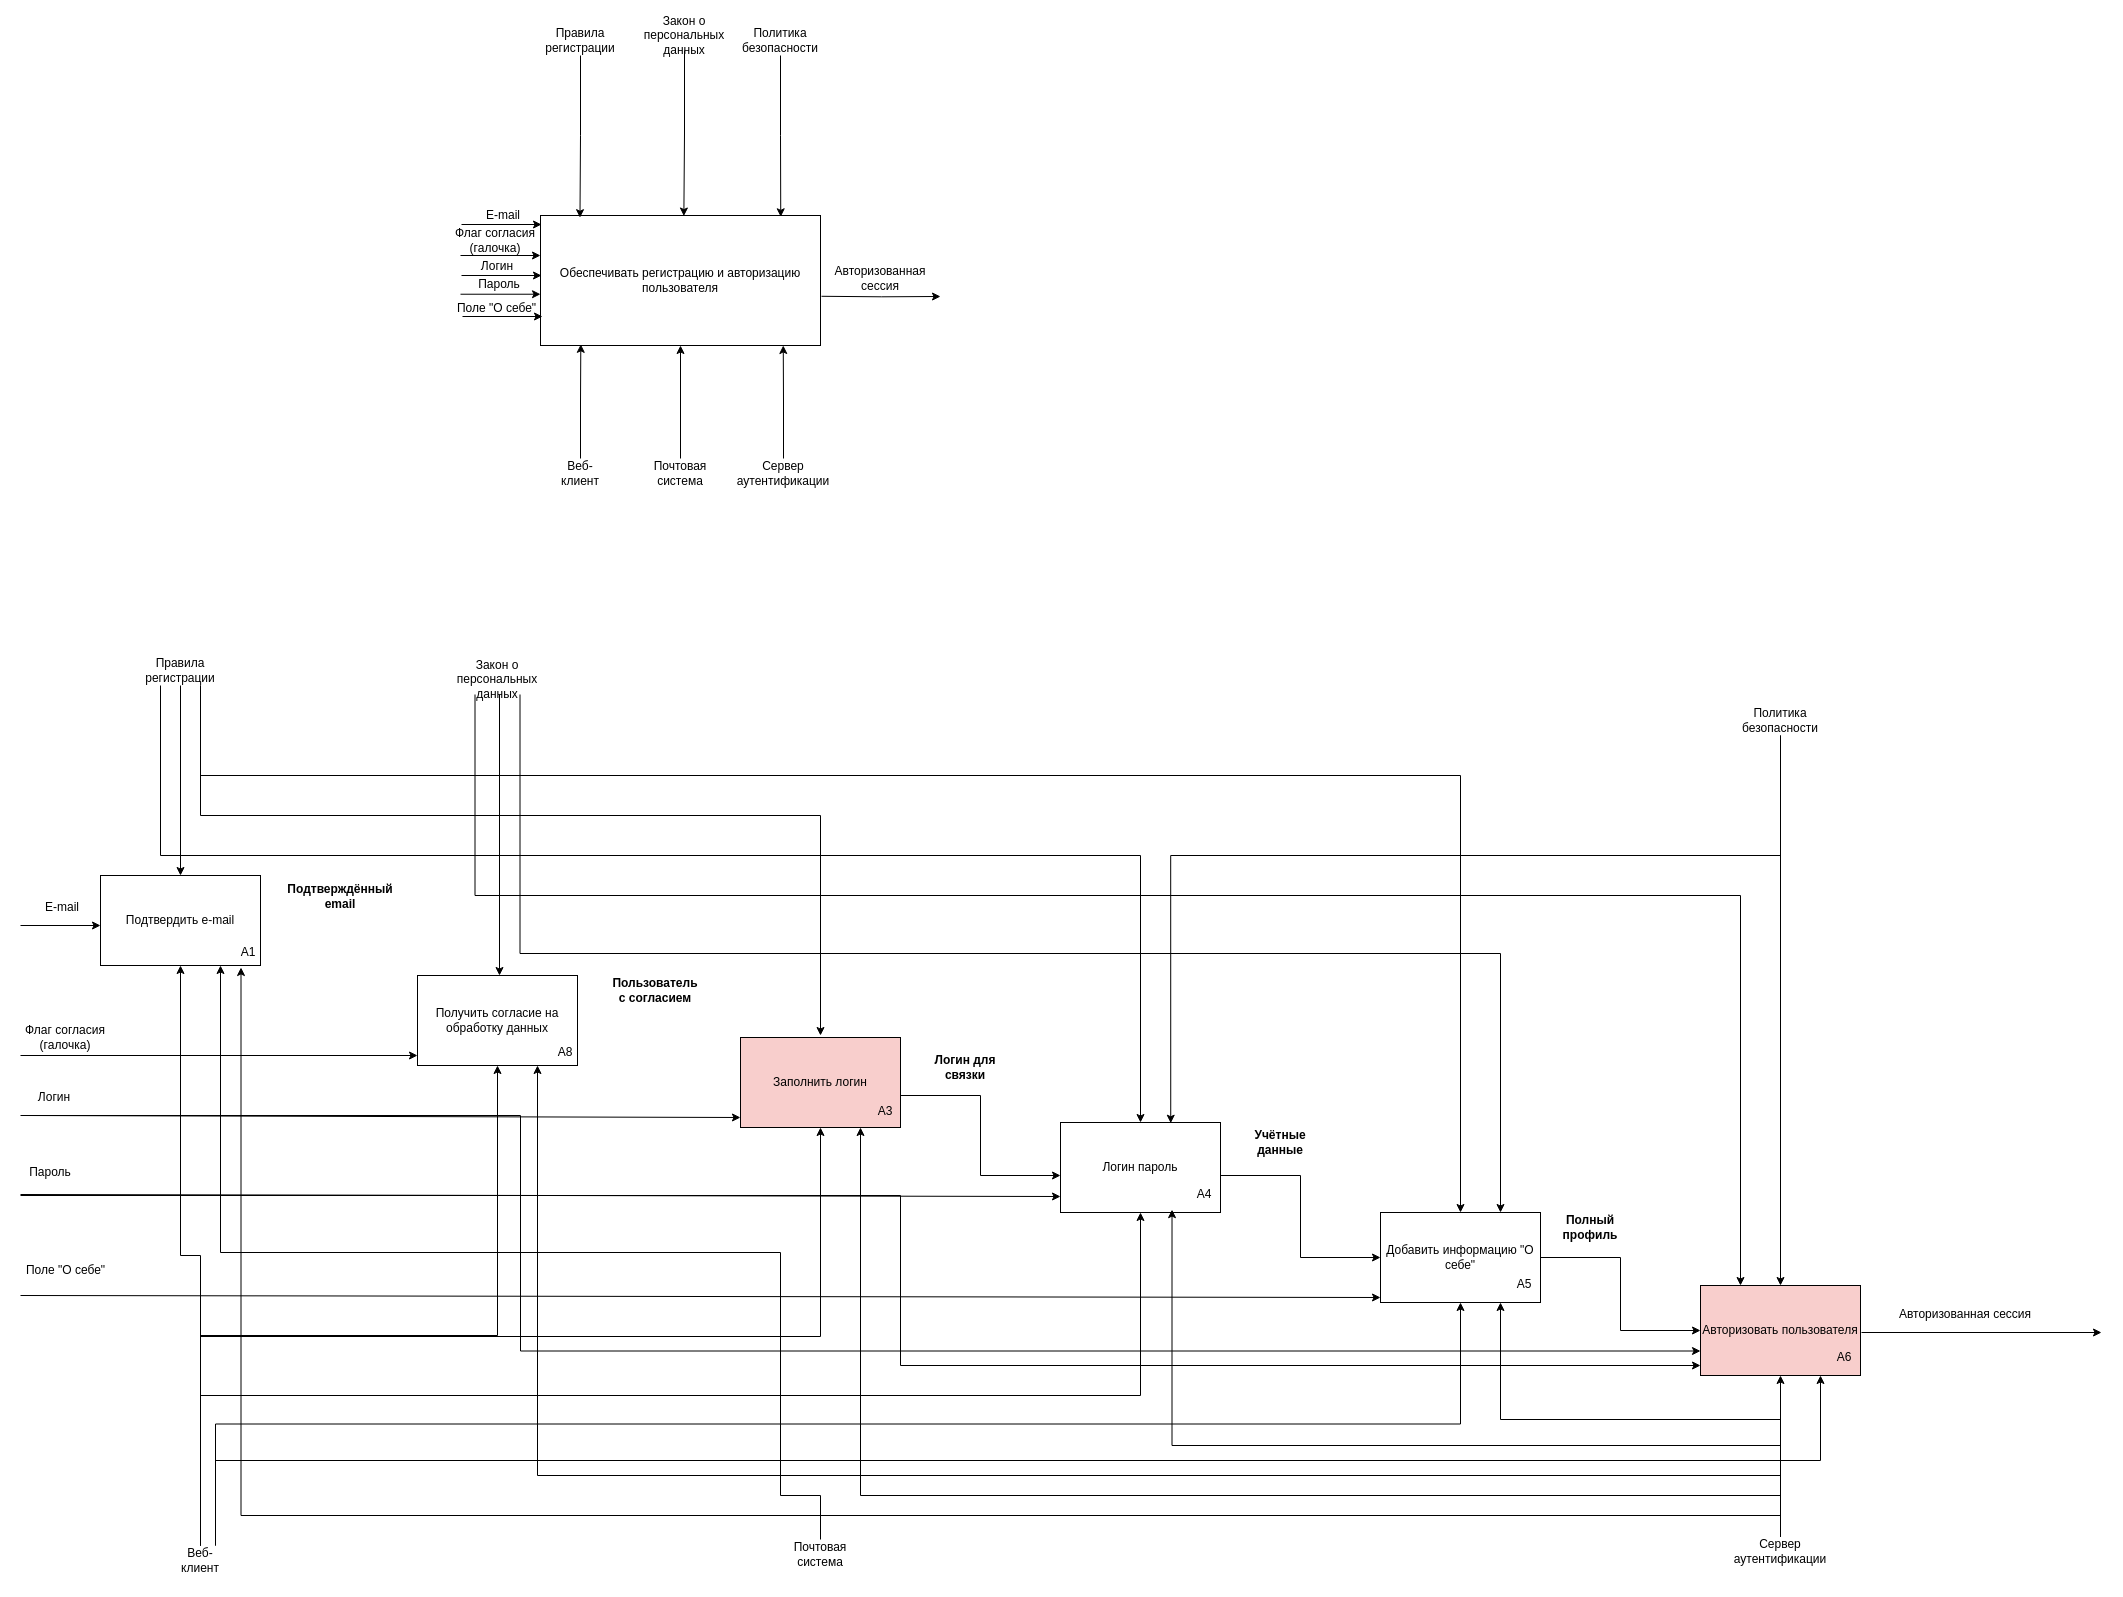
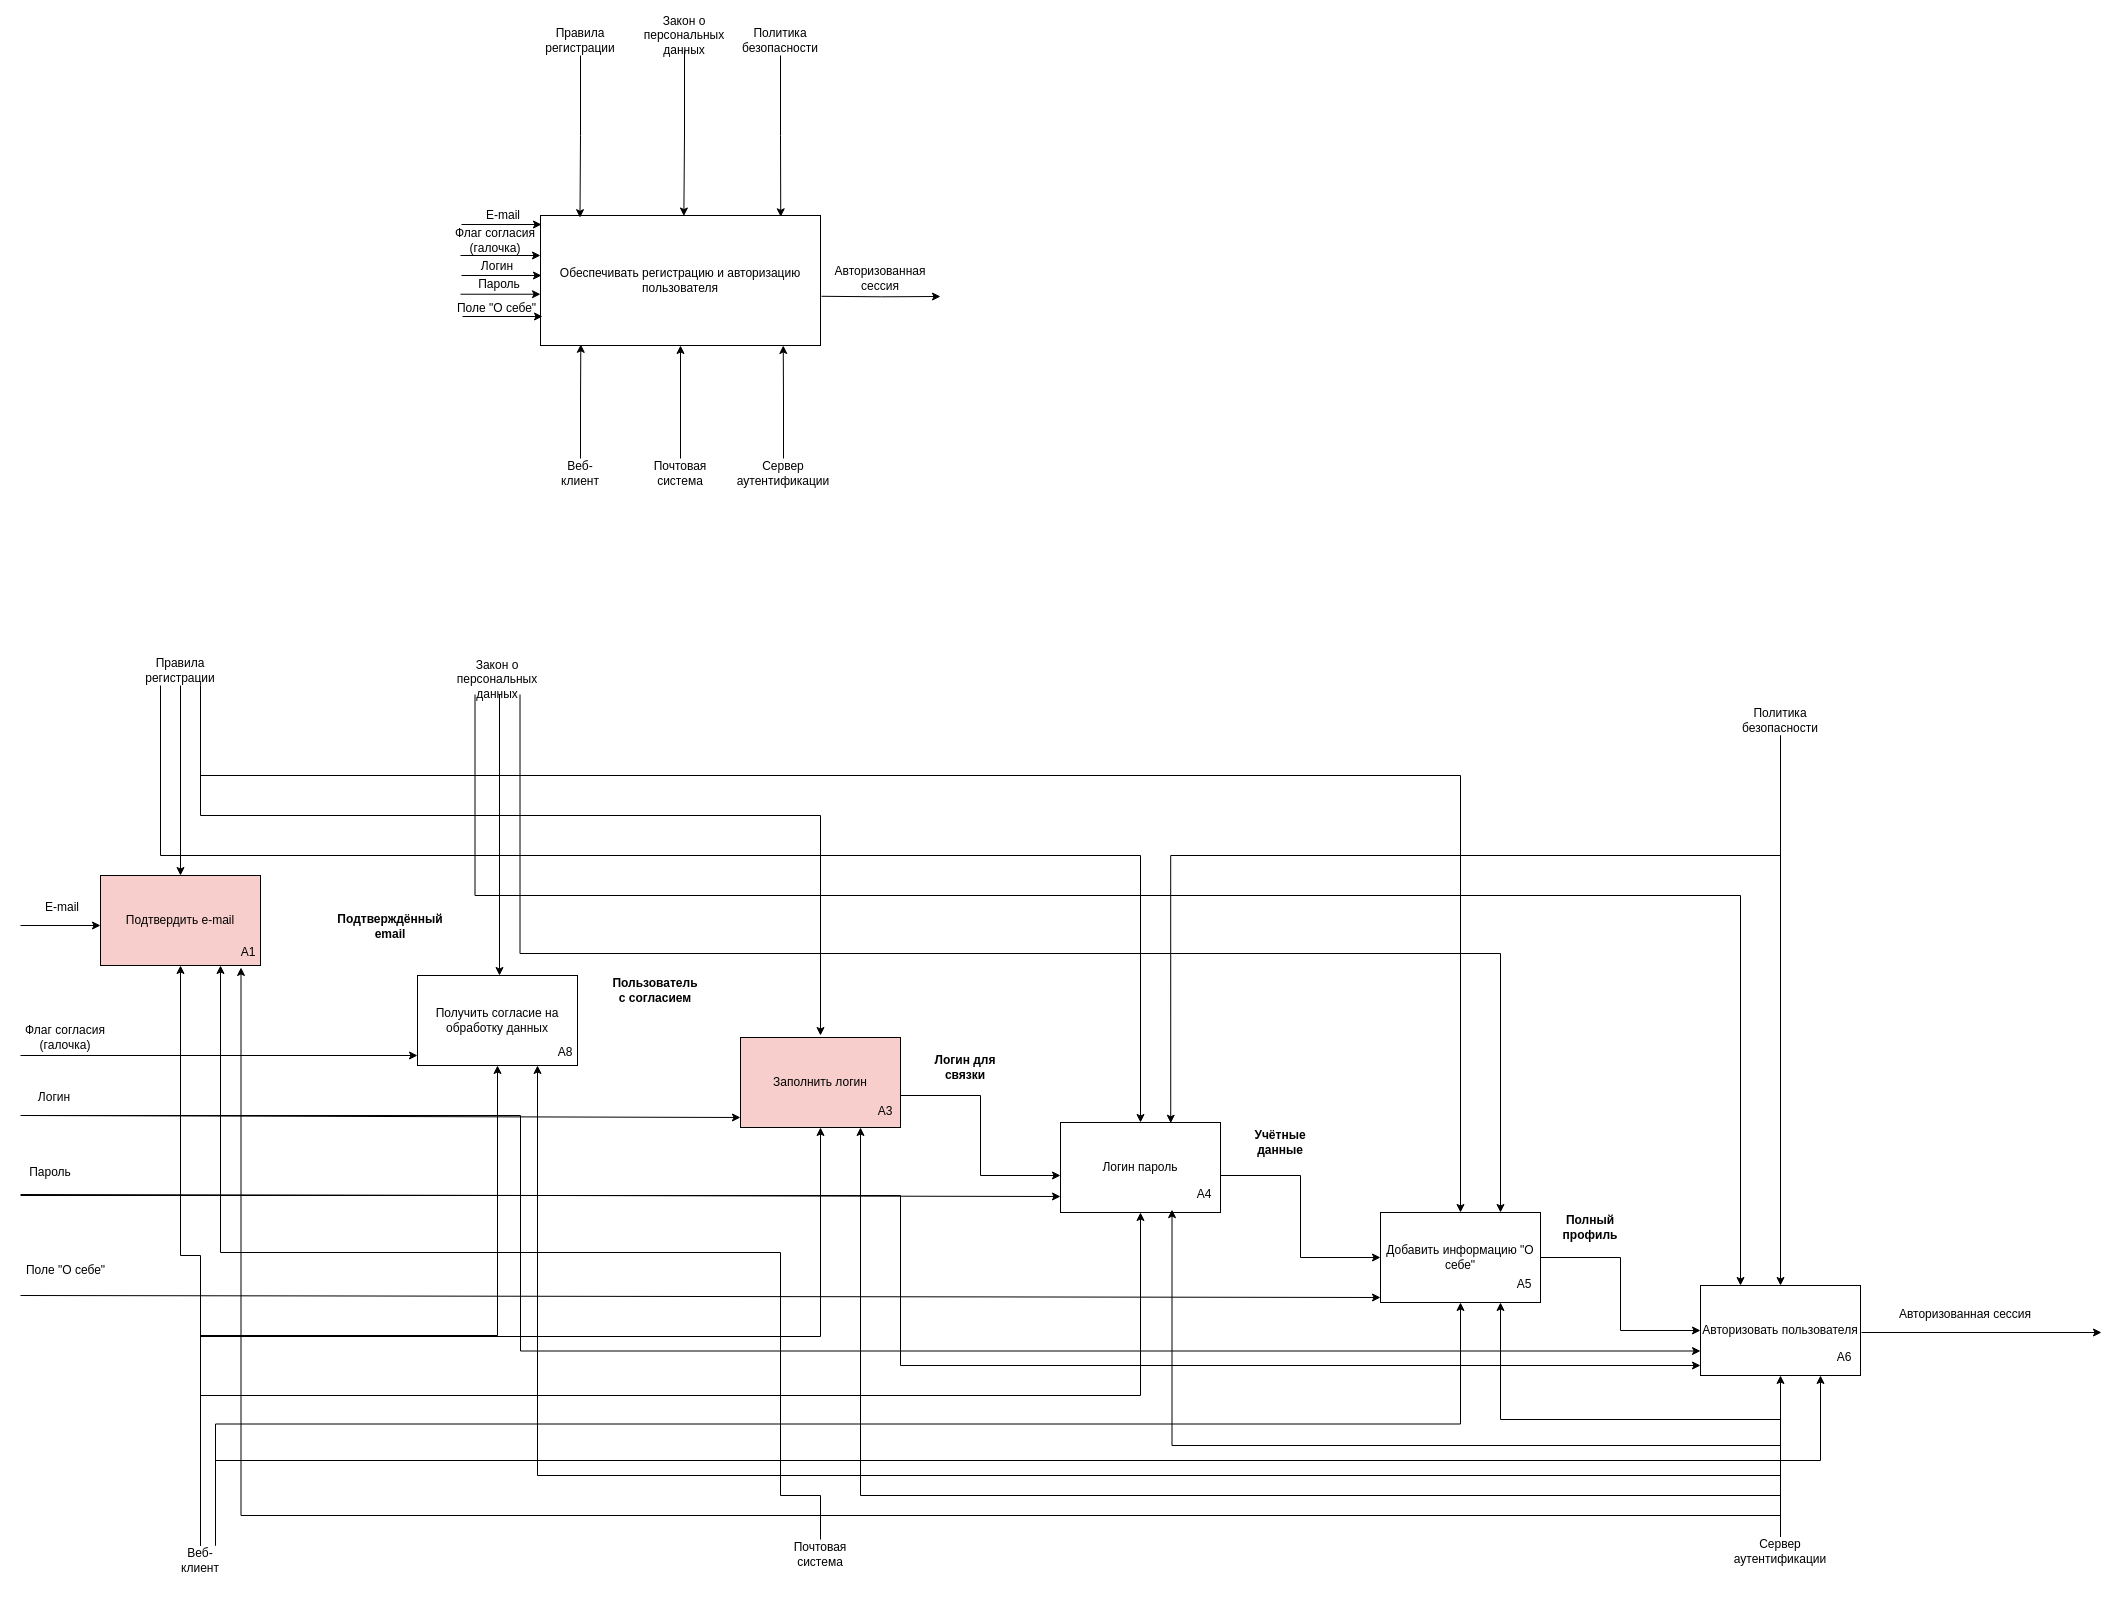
- <mxCell id="28" value="&lt;b&gt;Подтверждённый email&lt;/b&gt;" style="text;html=1;whiteSpace=wrap;strokeColor=none;fillColor=none;align=center;verticalAlign=middle;rounded=0;" parent="1" vertex="1"><mxGeometry x="280" y="881" width="120" height="30" as="geometry" /></mxCell>
+ <mxCell id="28" value="&lt;b&gt;Подтверждённый email&lt;/b&gt;" style="text;html=1;whiteSpace=wrap;strokeColor=none;fillColor=none;align=center;verticalAlign=middle;rounded=0;" parent="1" vertex="1"><mxGeometry x="330" y="911" width="120" height="30" as="geometry" /></mxCell>
- <mxCell id="2" value="Подтвердить e-mail" style="rounded=0;whiteSpace=wrap;html=1;" parent="1" vertex="1"><mxGeometry x="100" y="875" width="160" height="90" as="geometry" /></mxCell>
+ <mxCell id="2" value="Подтвердить e-mail" style="rounded=0;whiteSpace=wrap;html=1;fillColor=#f8cecc;" parent="1" vertex="1"><mxGeometry x="100" y="875" width="160" height="90" as="geometry" /></mxCell>
- <mxCell id="56" value="Авторизовать пользователя" style="rounded=0;whiteSpace=wrap;html=1;fillColor=#f8cecc;" parent="1" vertex="1"><mxGeometry x="1700" y="1285" width="160" height="90" as="geometry" /></mxCell>
+ <mxCell id="56" value="Авторизовать пользователя" style="rounded=0;whiteSpace=wrap;html=1;" parent="1" vertex="1"><mxGeometry x="1700" y="1285" width="160" height="90" as="geometry" /></mxCell>
